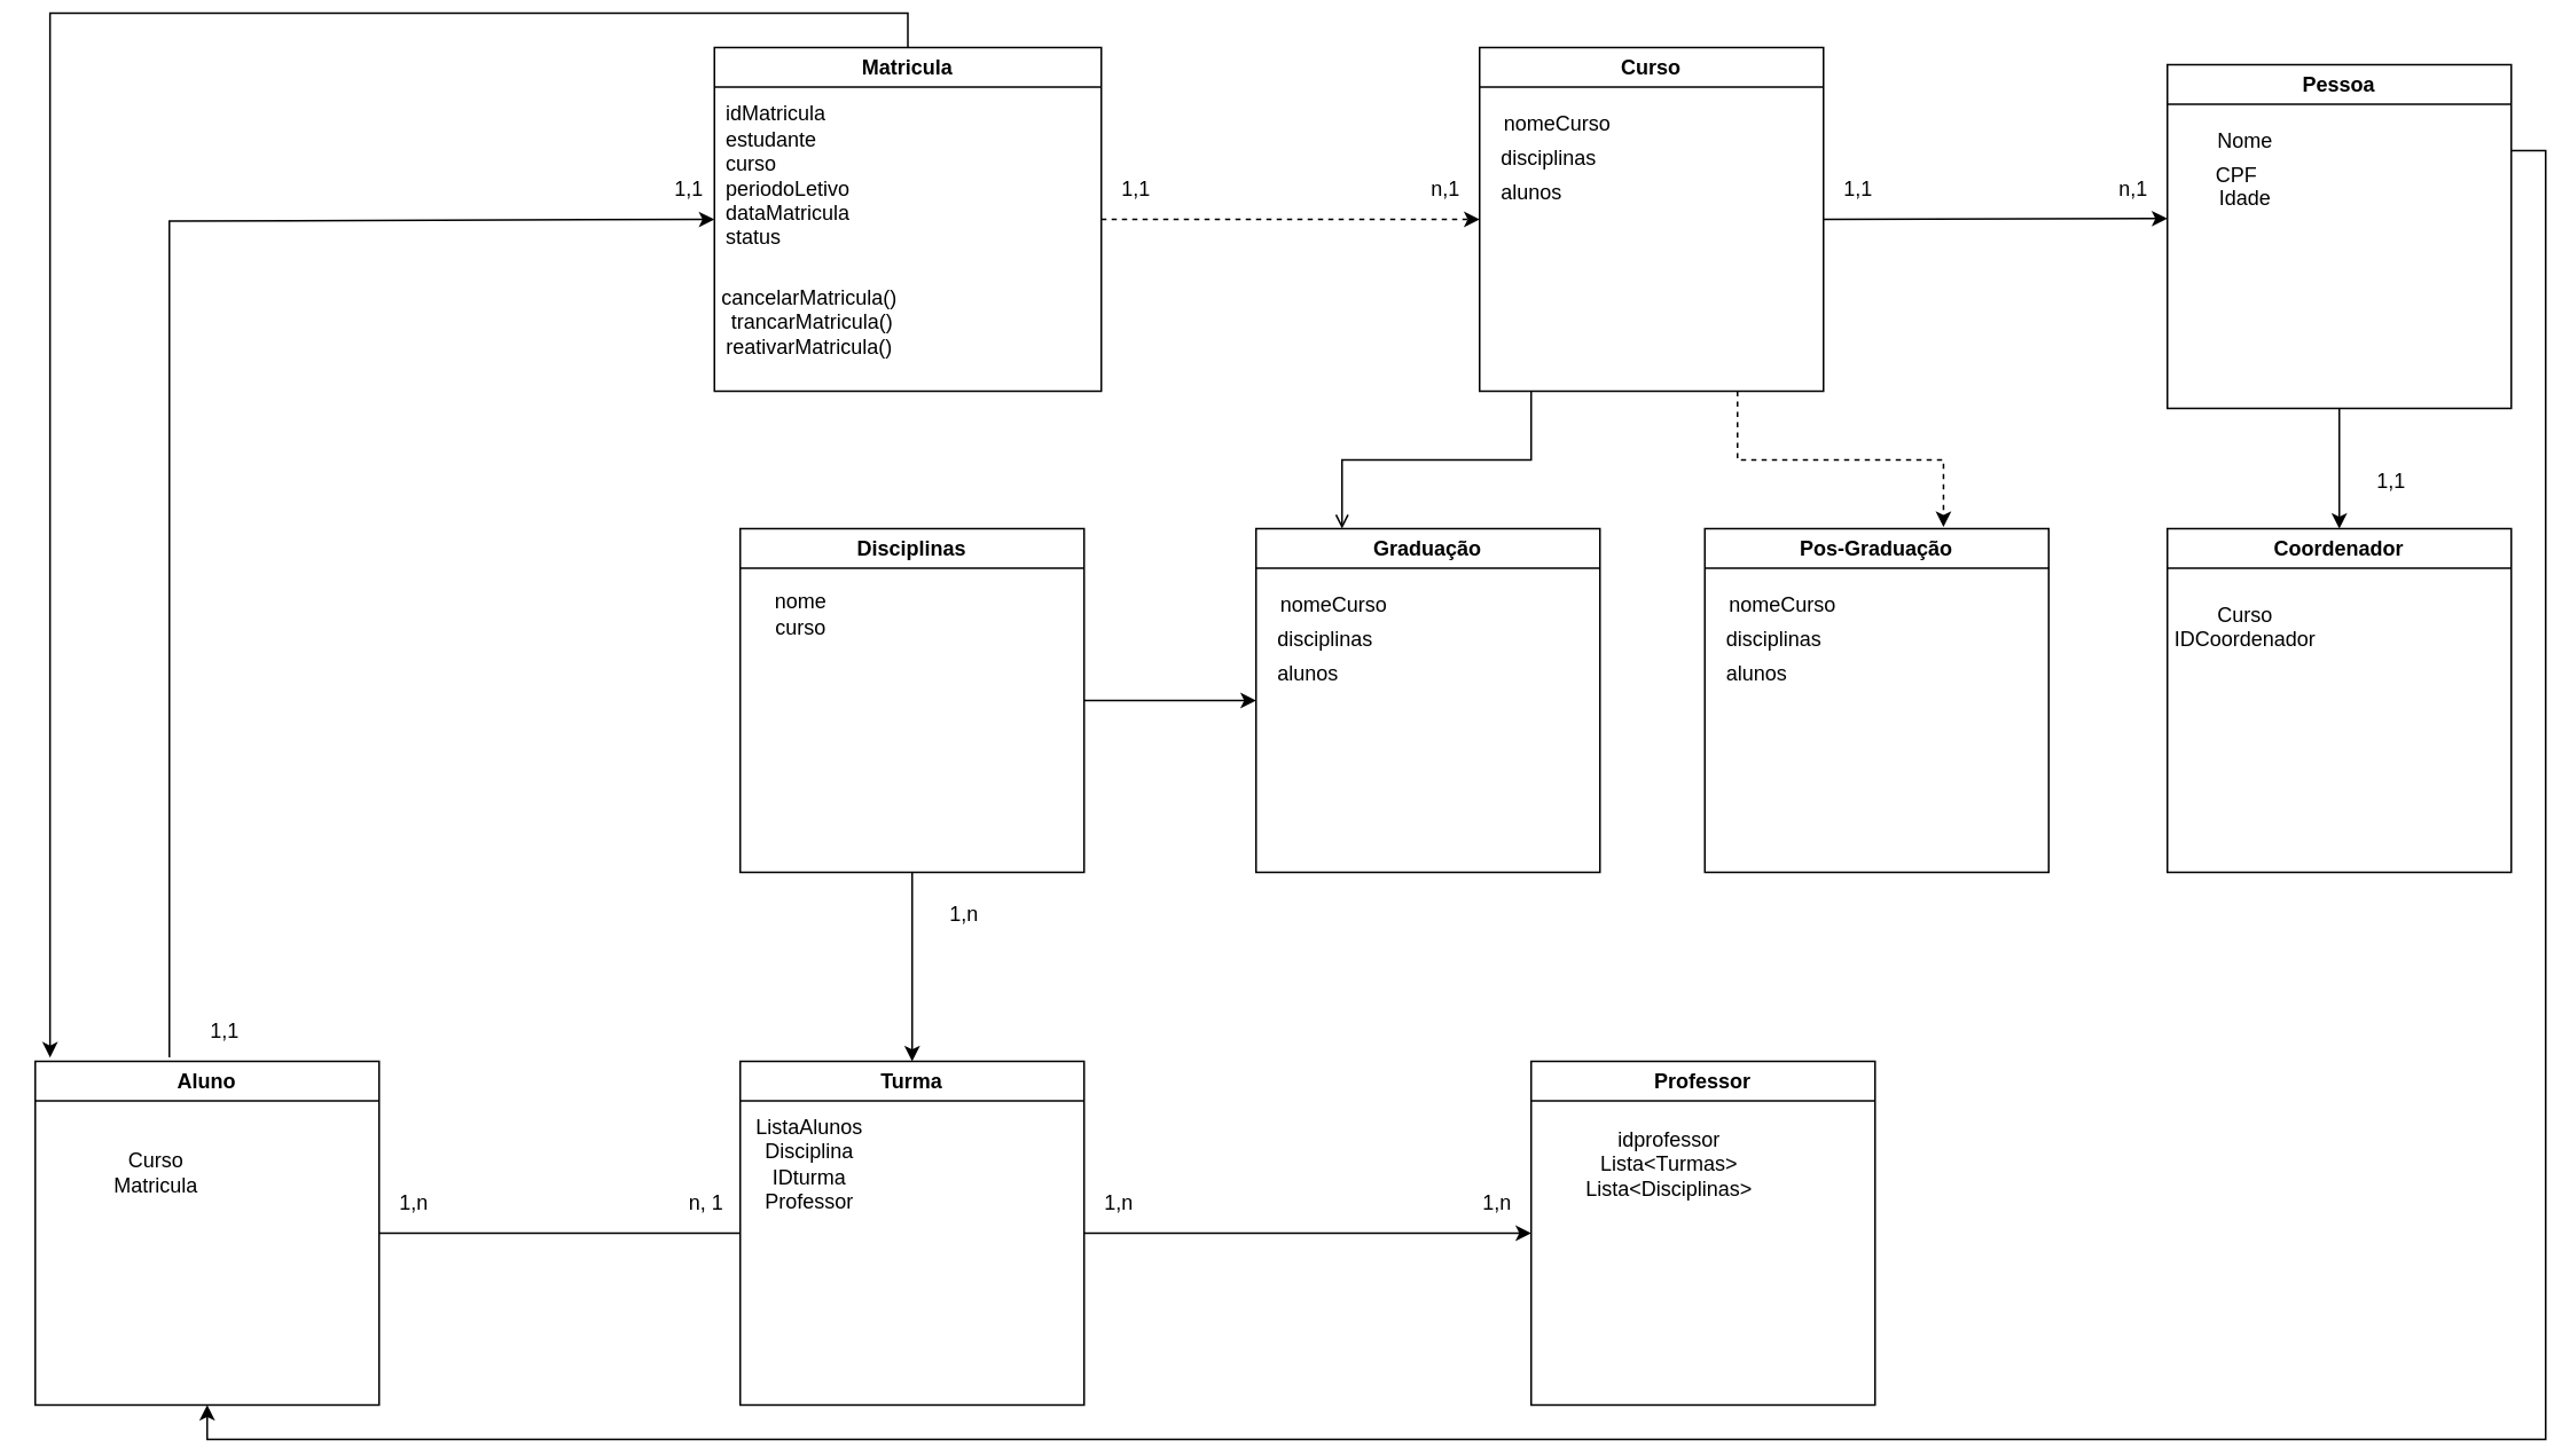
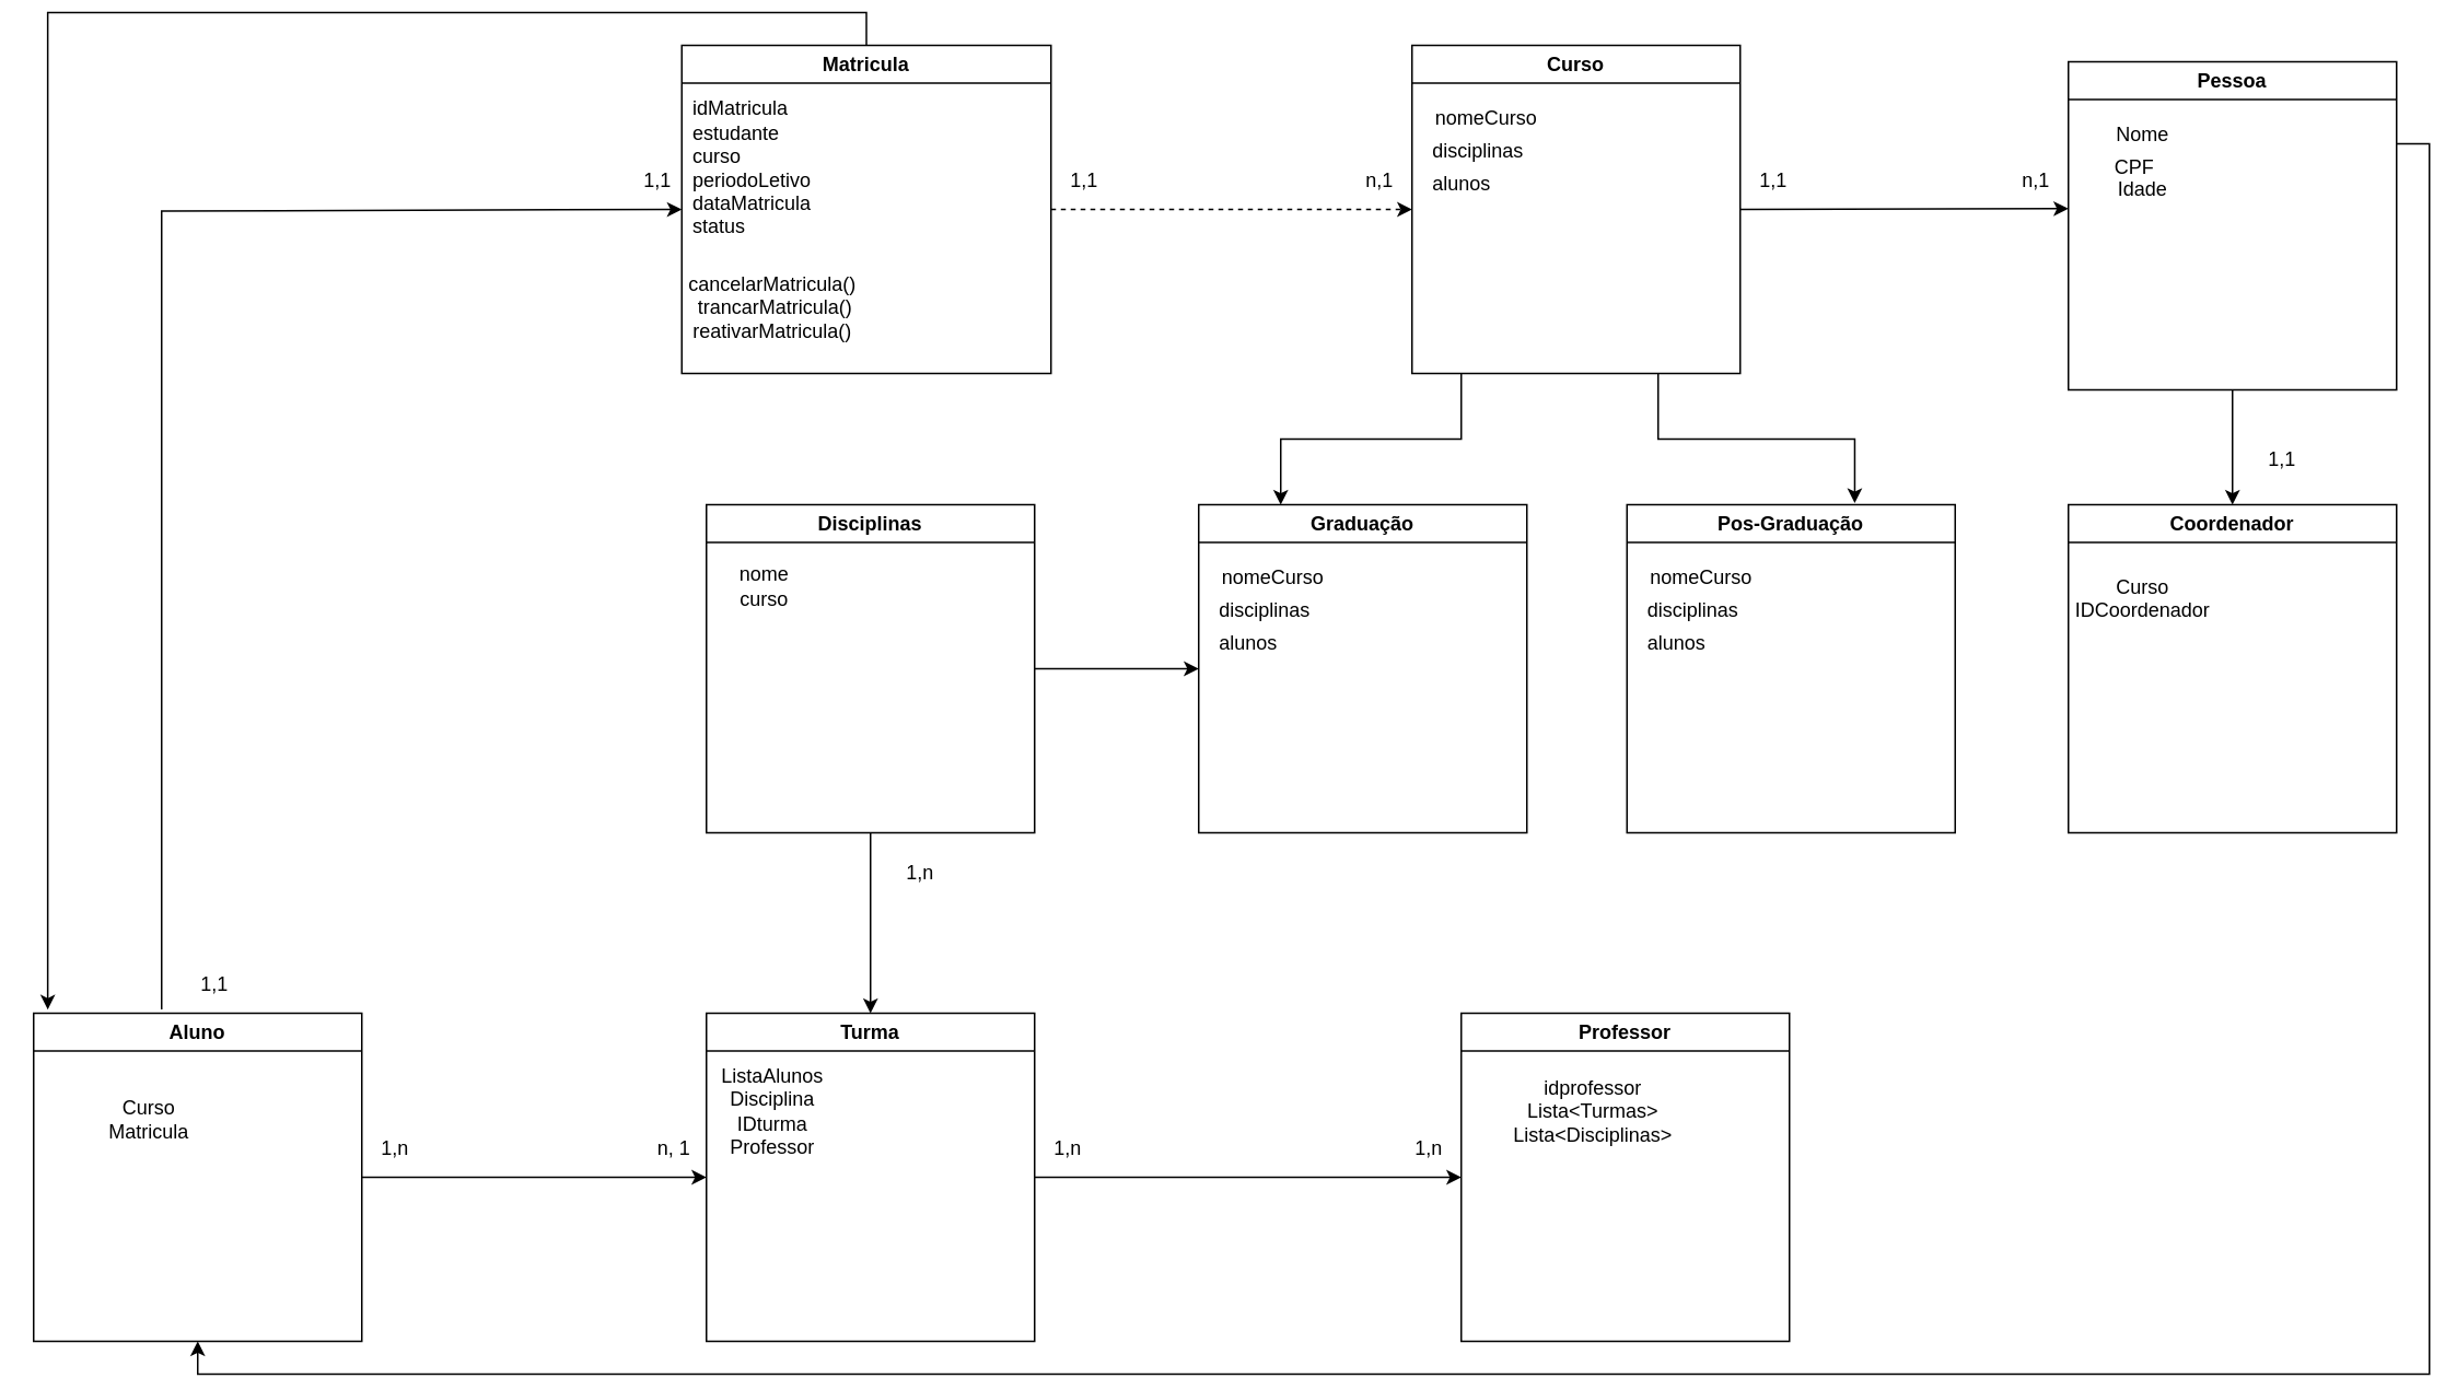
- <mxCell id="35" style="edgeStyle=orthogonalEdgeStyle;rounded=0;orthogonalLoop=1;jettySize=auto;html=1;exitX=0.75;exitY=1;exitDx=0;exitDy=0;entryX=0.694;entryY=-0.005;entryDx=0;entryDy=0;entryPerimeter=0;dashed=1;" edge="1" parent="1" source="19" target="31"><mxGeometry relative="1" as="geometry" /></mxCell>
+ <mxCell id="35" style="edgeStyle=orthogonalEdgeStyle;rounded=0;orthogonalLoop=1;jettySize=auto;html=1;exitX=0.75;exitY=1;exitDx=0;exitDy=0;entryX=0.694;entryY=-0.005;entryDx=0;entryDy=0;entryPerimeter=0;" edge="1" parent="1" source="19" target="31"><mxGeometry relative="1" as="geometry" /></mxCell>
- <mxCell id="17" style="edgeStyle=orthogonalEdgeStyle;rounded=0;orthogonalLoop=1;jettySize=auto;html=1;entryX=0.25;entryY=0;entryDx=0;entryDy=0;endArrow=open;" edge="1" parent="1" source="19" target="27"><mxGeometry relative="1" as="geometry"><Array as="points"><mxPoint x="890" y="260" /><mxPoint x="780" y="260" /></Array></mxGeometry></mxCell>
+ <mxCell id="17" style="edgeStyle=orthogonalEdgeStyle;rounded=0;orthogonalLoop=1;jettySize=auto;html=1;entryX=0.25;entryY=0;entryDx=0;entryDy=0;" edge="1" parent="1" source="19" target="27"><mxGeometry relative="1" as="geometry"><Array as="points"><mxPoint x="890" y="260" /><mxPoint x="780" y="260" /></Array></mxGeometry></mxCell>
- <mxCell id="2" style="edgeStyle=orthogonalEdgeStyle;rounded=0;orthogonalLoop=1;jettySize=auto;html=1;exitX=1;exitY=0.5;exitDx=0;exitDy=0;entryX=0;entryY=0.5;entryDx=0;entryDy=0;endArrow=none;" edge="1" parent="1" source="3" target="6"><mxGeometry relative="1" as="geometry" /></mxCell>
+ <mxCell id="2" style="edgeStyle=orthogonalEdgeStyle;rounded=0;orthogonalLoop=1;jettySize=auto;html=1;exitX=1;exitY=0.5;exitDx=0;exitDy=0;entryX=0;entryY=0.5;entryDx=0;entryDy=0;" edge="1" parent="1" source="3" target="6"><mxGeometry relative="1" as="geometry" /></mxCell>
